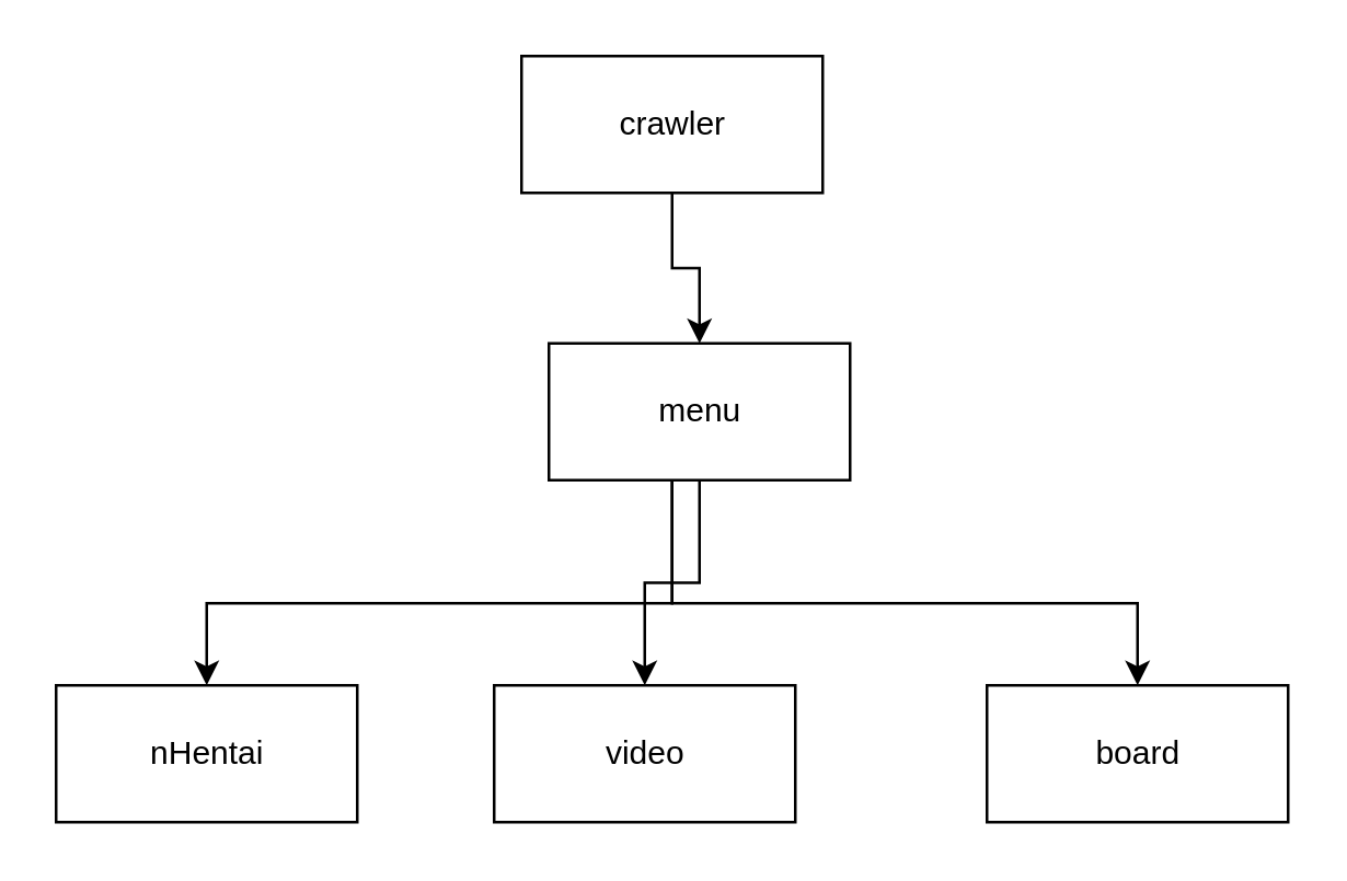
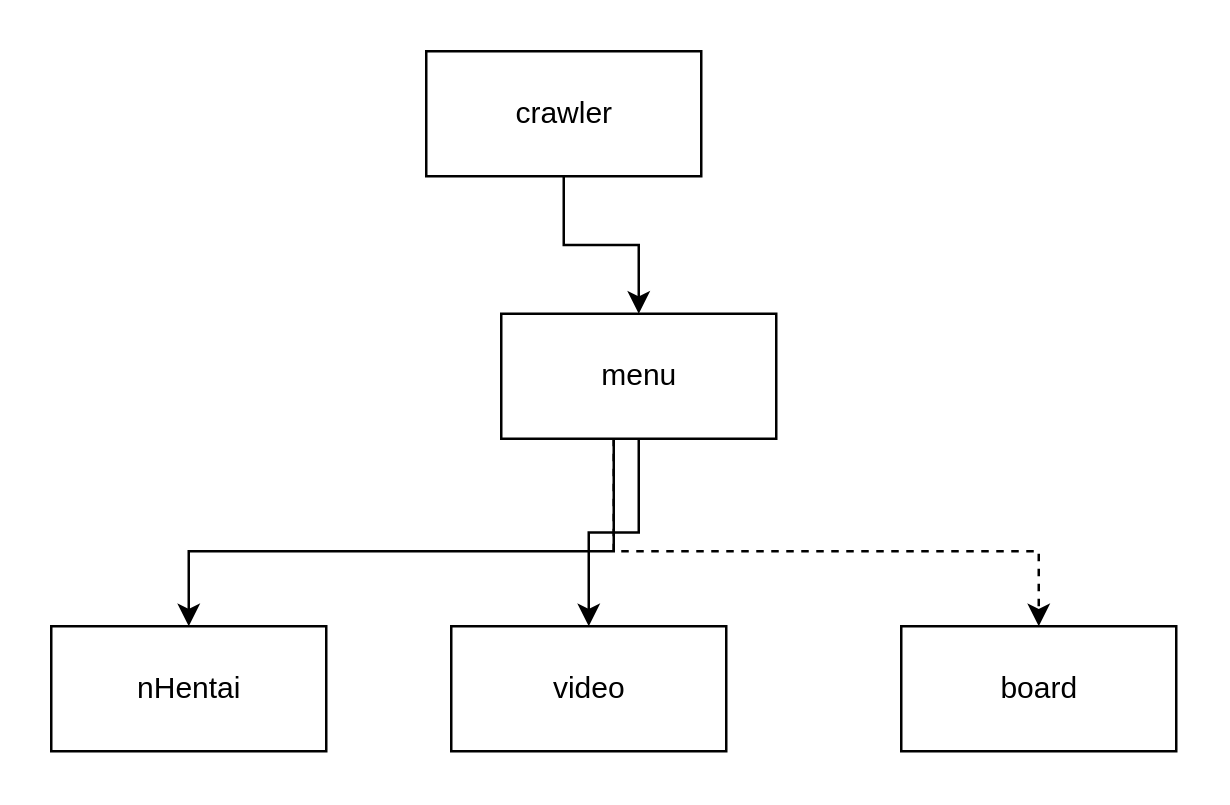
- <mxCell id="3" value="crawler" style="html=1;" parent="1" vertex="1"><mxGeometry x="190" y="20" width="110" height="50" as="geometry" /></mxCell>
+ <mxCell id="3" value="crawler" style="html=1;" parent="1" vertex="1"><mxGeometry x="170" y="20" width="110" height="50" as="geometry" /></mxCell>
- <mxCell id="6" style="edgeStyle=orthogonalEdgeStyle;rounded=0;orthogonalLoop=1;jettySize=auto;html=1;entryX=0.5;entryY=0;entryDx=0;entryDy=0;" parent="1" source="7" target="10" edge="1"><mxGeometry relative="1" as="geometry"><Array as="points"><mxPoint x="245" y="220" /><mxPoint x="415" y="220" /></Array></mxGeometry></mxCell>
+ <mxCell id="6" style="edgeStyle=orthogonalEdgeStyle;rounded=0;orthogonalLoop=1;jettySize=auto;html=1;entryX=0.5;entryY=0;entryDx=0;entryDy=0;dashed=1;" parent="1" source="7" target="10" edge="1"><mxGeometry relative="1" as="geometry"><Array as="points"><mxPoint x="245" y="220" /><mxPoint x="415" y="220" /></Array></mxGeometry></mxCell>
